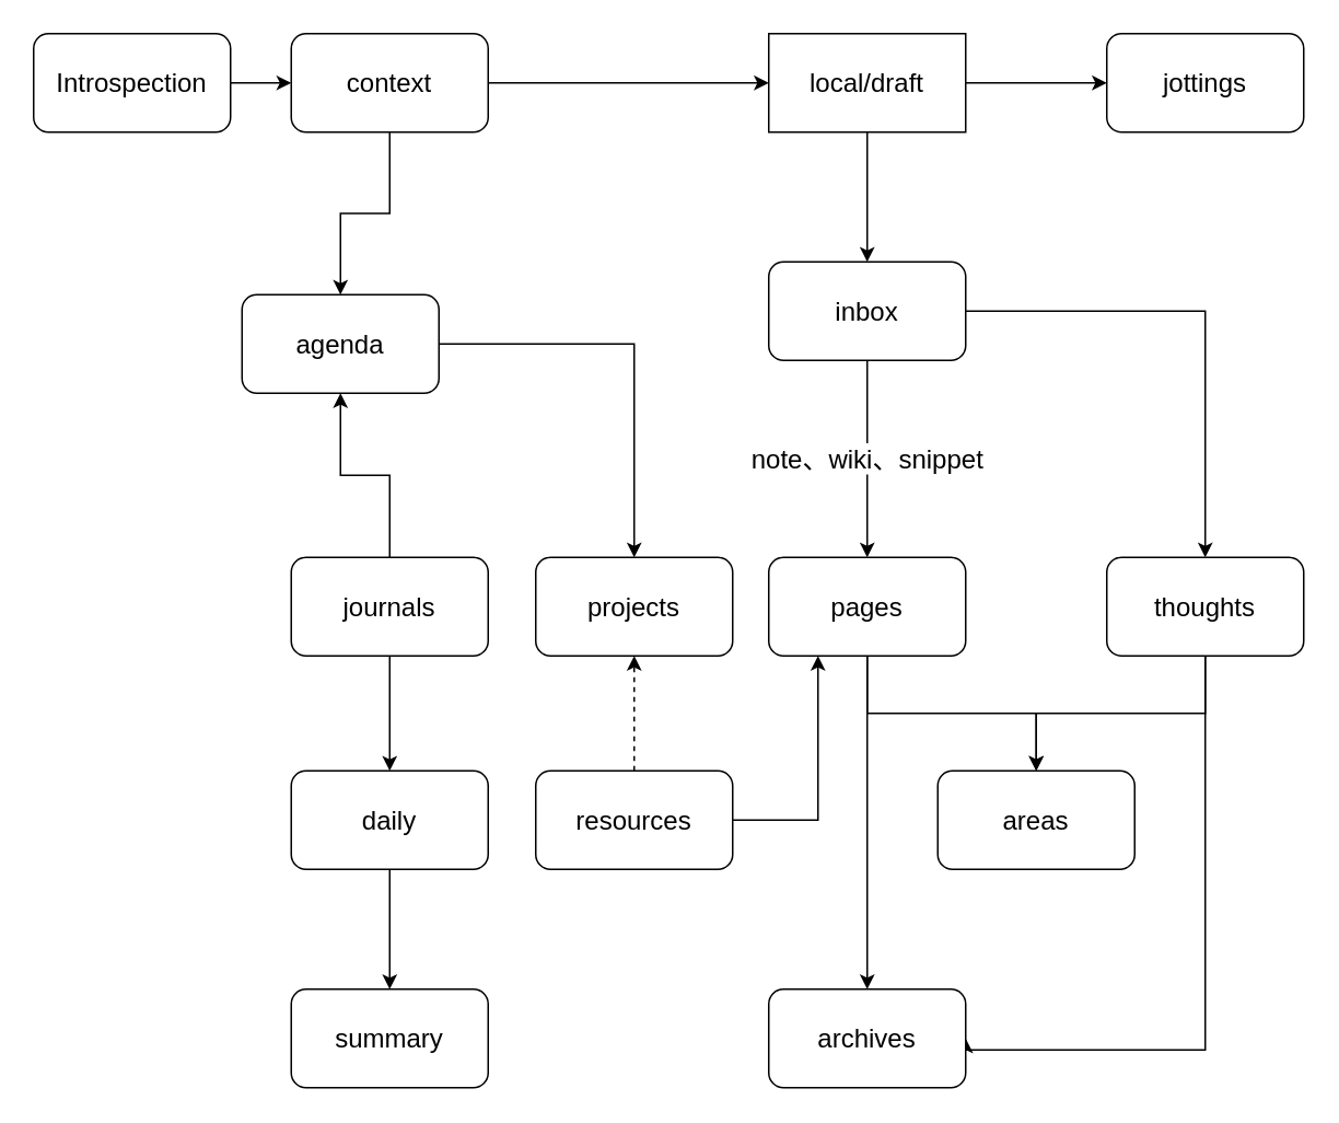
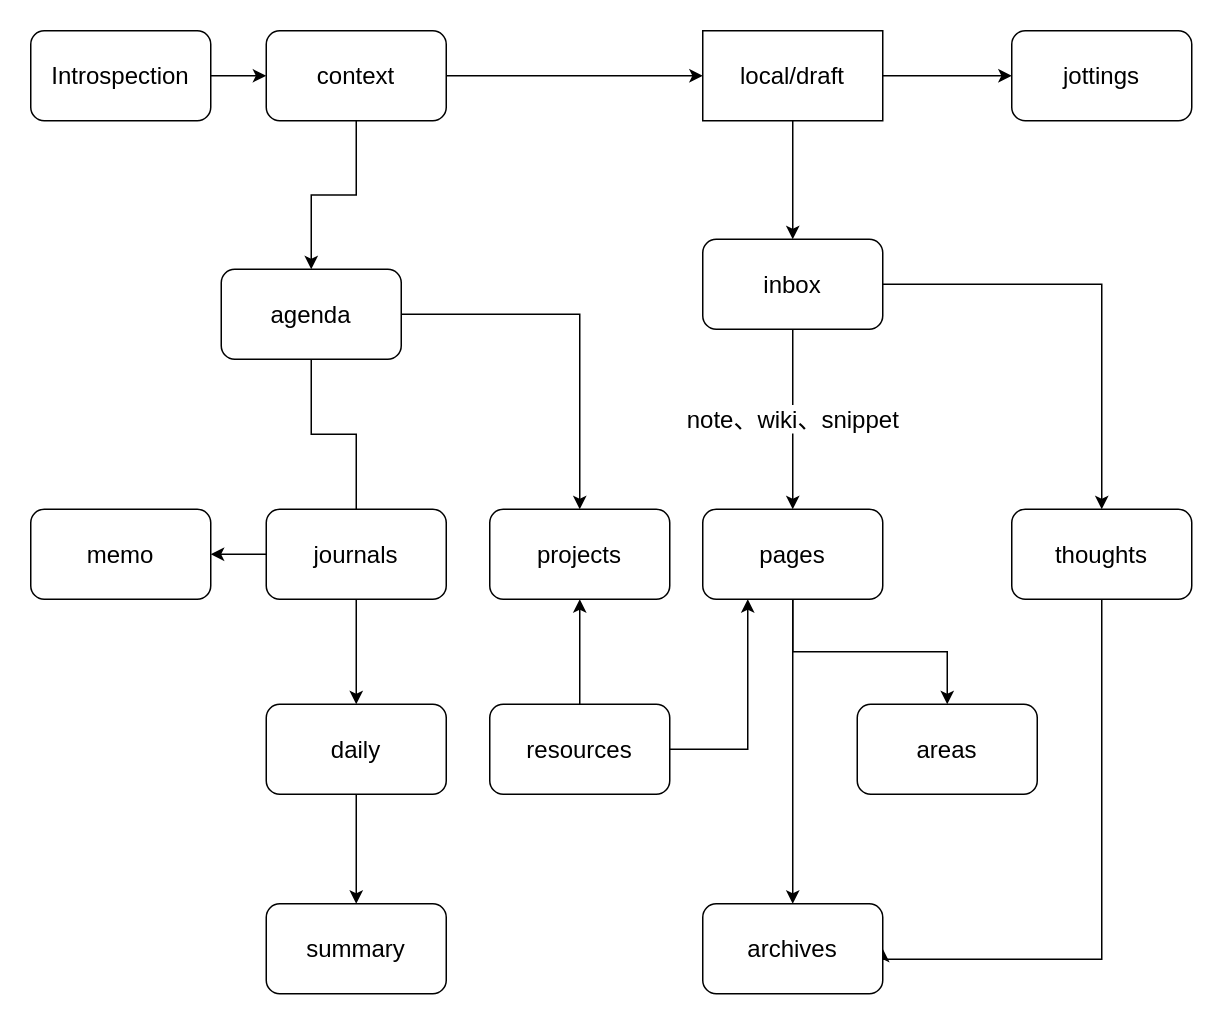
- <mxCell id="15" style="edgeStyle=orthogonalEdgeStyle;rounded=0;jumpStyle=none;orthogonalLoop=1;jettySize=auto;html=1;entryX=0.5;entryY=1;entryDx=0;entryDy=0;fontSize=16;" parent="1" source="17" target="22" edge="1"><mxGeometry relative="1" as="geometry" /></mxCell>
+ <mxCell id="15" style="edgeStyle=orthogonalEdgeStyle;rounded=0;jumpStyle=none;orthogonalLoop=1;jettySize=auto;html=1;entryX=0.5;entryY=1;entryDx=0;entryDy=0;fontSize=16;endArrow=none;" parent="1" source="17" target="22" edge="1"><mxGeometry relative="1" as="geometry" /></mxCell>
+ <mxCell id="25" value="memo" style="rounded=1;whiteSpace=wrap;html=1;fontSize=16;" parent="1" vertex="1"><mxGeometry x="20" y="339" width="120" height="60" as="geometry" /></mxCell>
+ <mxCell id="16" style="edgeStyle=orthogonalEdgeStyle;rounded=0;jumpStyle=none;orthogonalLoop=1;jettySize=auto;html=1;entryX=1;entryY=0.5;entryDx=0;entryDy=0;fontSize=16;" parent="1" source="17" target="25" edge="1"><mxGeometry relative="1" as="geometry" /></mxCell>
- <mxCell id="12" style="edgeStyle=orthogonalEdgeStyle;rounded=0;jumpStyle=none;orthogonalLoop=1;jettySize=auto;html=1;entryX=0.5;entryY=0;entryDx=0;entryDy=0;fontSize=16;" parent="1" source="13" target="20" edge="1"><mxGeometry relative="1" as="geometry" /></mxCell>
- <mxCell id="32" style="edgeStyle=orthogonalEdgeStyle;rounded=0;orthogonalLoop=1;jettySize=auto;html=1;entryX=0.5;entryY=1;entryDx=0;entryDy=0;dashed=1;" parent="1" source="34" target="35" edge="1"><mxGeometry relative="1" as="geometry" /></mxCell>
+ <mxCell id="32" style="edgeStyle=orthogonalEdgeStyle;rounded=0;orthogonalLoop=1;jettySize=auto;html=1;entryX=0.5;entryY=1;entryDx=0;entryDy=0;" parent="1" source="34" target="35" edge="1"><mxGeometry relative="1" as="geometry" /></mxCell>
